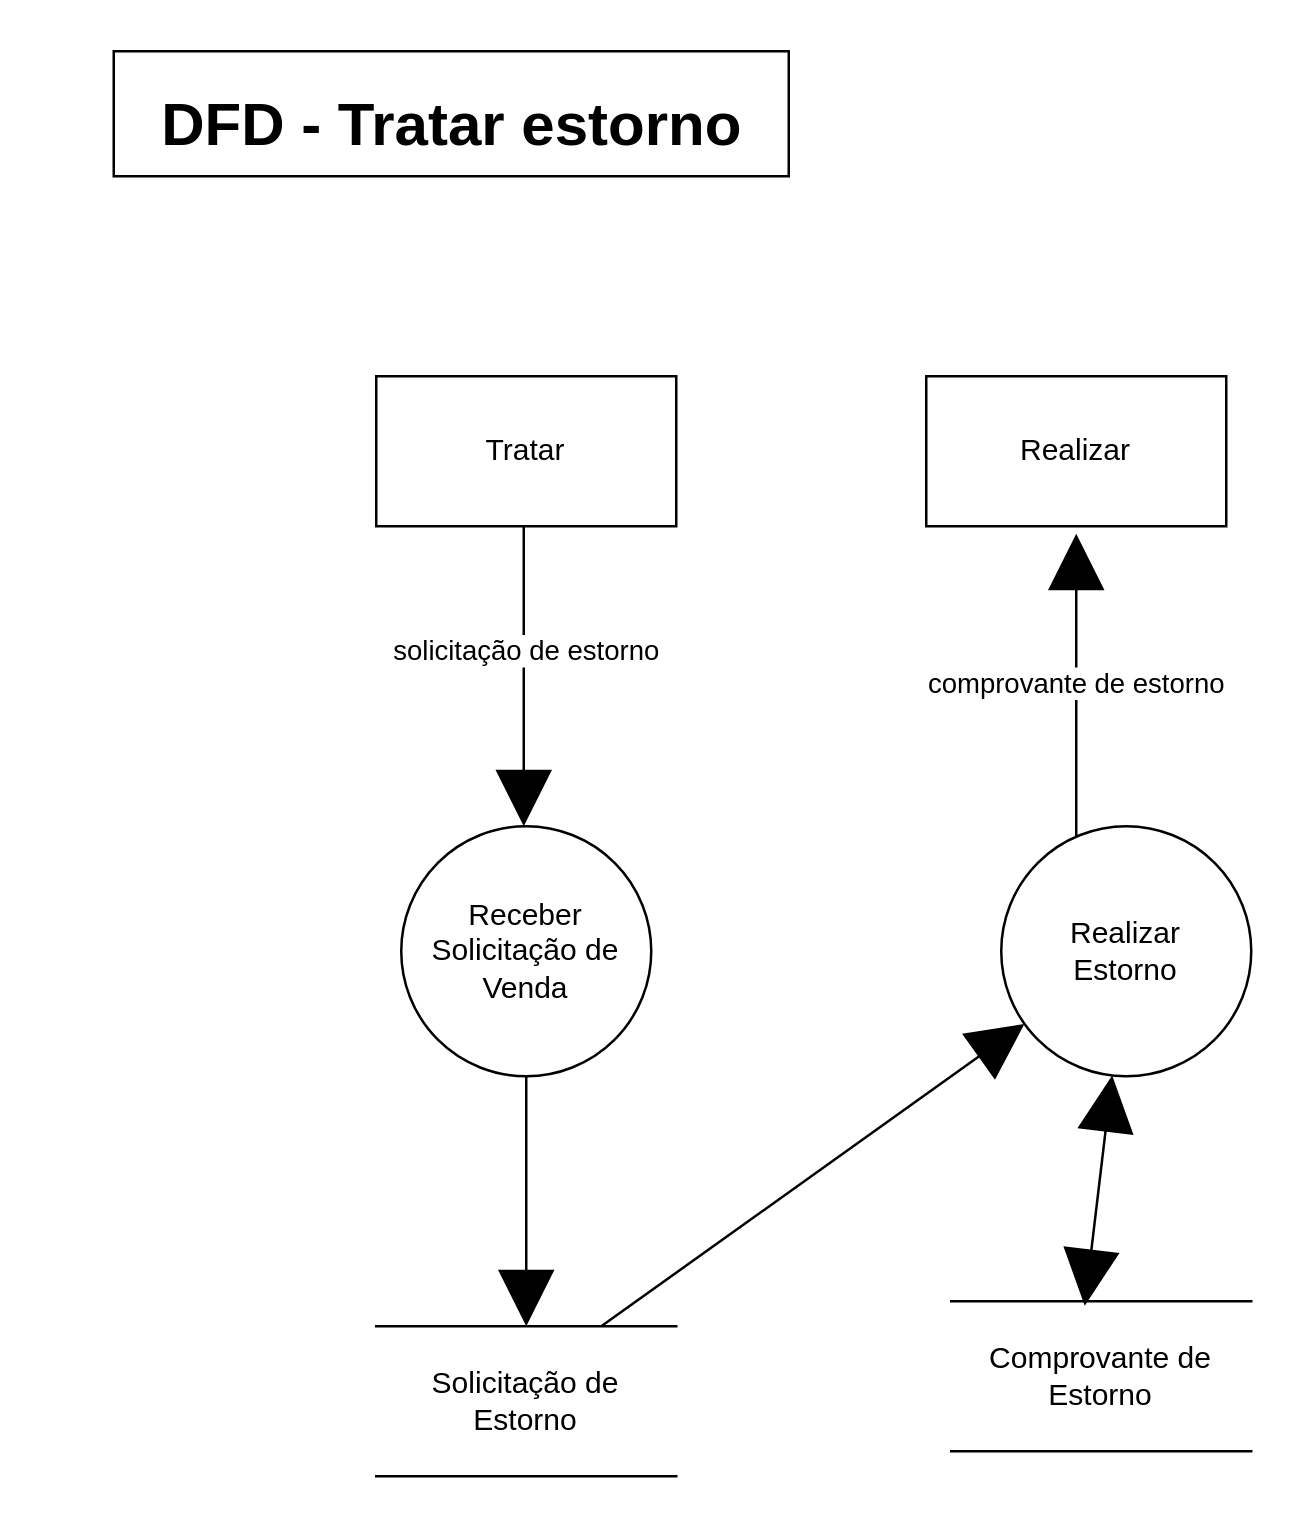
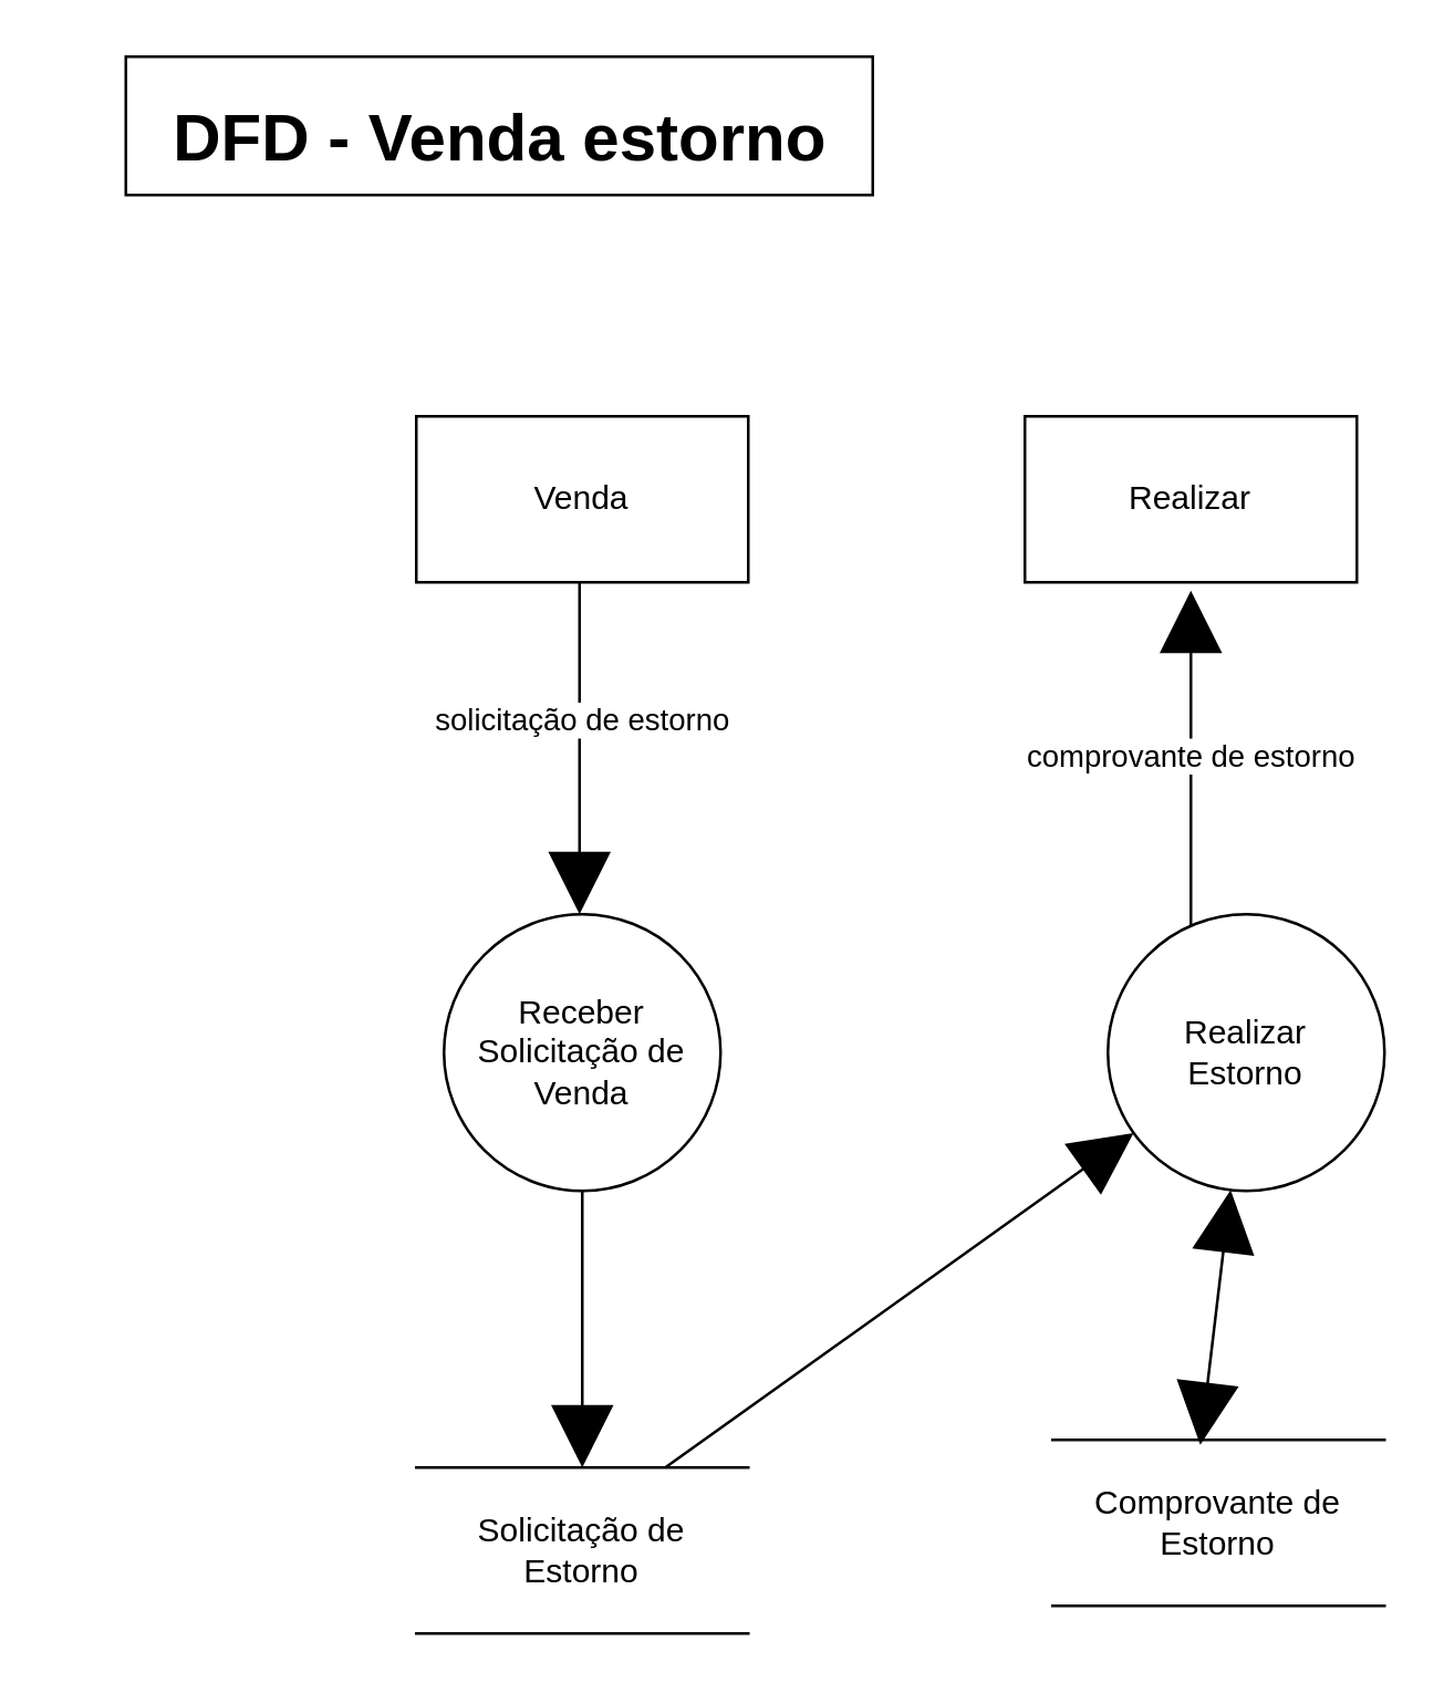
- <mxCell id="3" value="DFD - Tratar estorno" style="text;strokeColor=none;fillColor=none;html=1;fontSize=24;fontStyle=1;verticalAlign=middle;align=center;" parent="1" vertex="1"><mxGeometry x="20" y="30" width="320" height="40" as="geometry" /></mxCell>
+ <mxCell id="3" value="DFD - Venda estorno" style="text;strokeColor=none;fillColor=none;html=1;fontSize=24;fontStyle=1;verticalAlign=middle;align=center;" parent="1" vertex="1"><mxGeometry x="20" y="30" width="320" height="40" as="geometry" /></mxCell>
- <mxCell id="14" value="Tratar" style="rounded=0;whiteSpace=wrap;html=1;" parent="1" vertex="1"><mxGeometry x="150" y="150" width="120" height="60" as="geometry" /></mxCell>
+ <mxCell id="14" value="Venda" style="rounded=0;whiteSpace=wrap;html=1;" parent="1" vertex="1"><mxGeometry x="150" y="150" width="120" height="60" as="geometry" /></mxCell>
